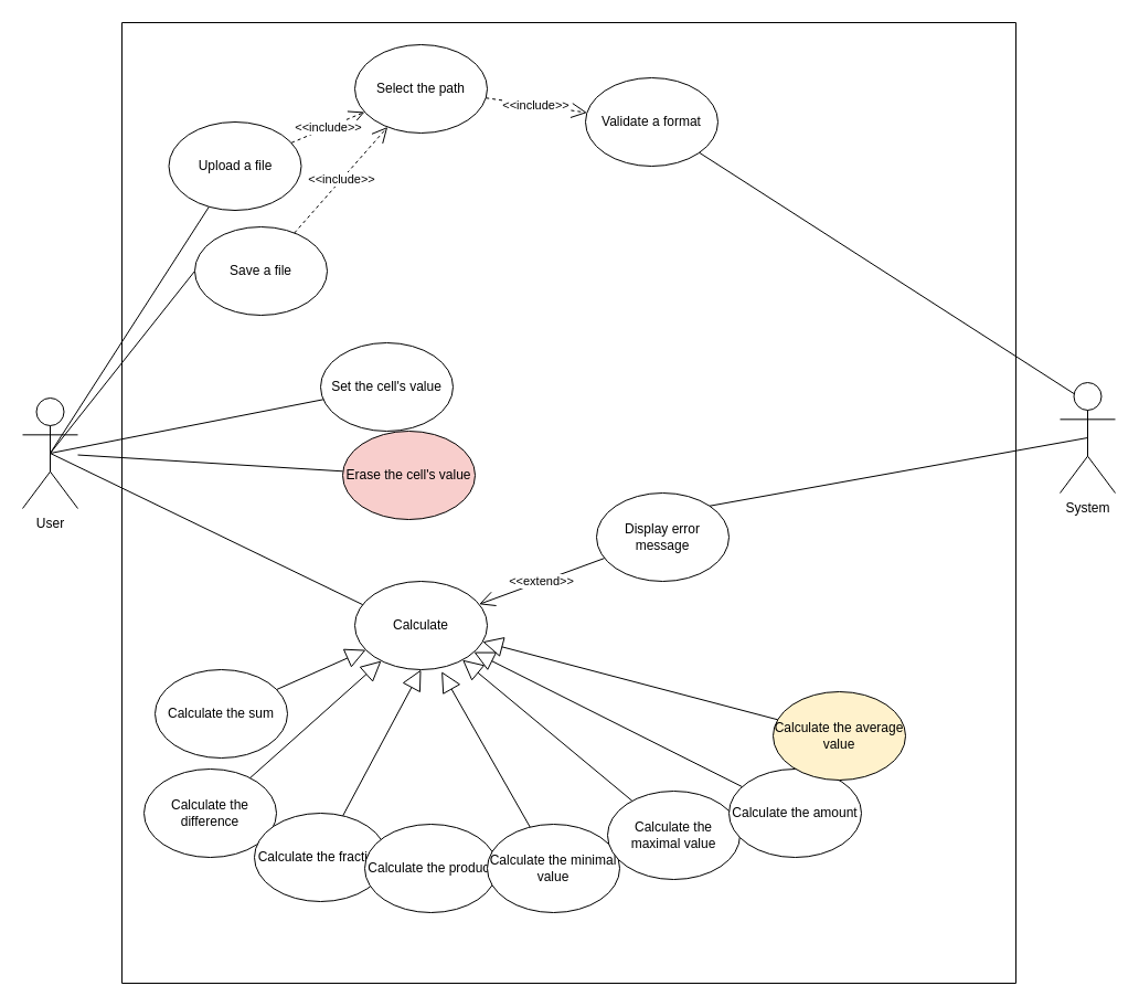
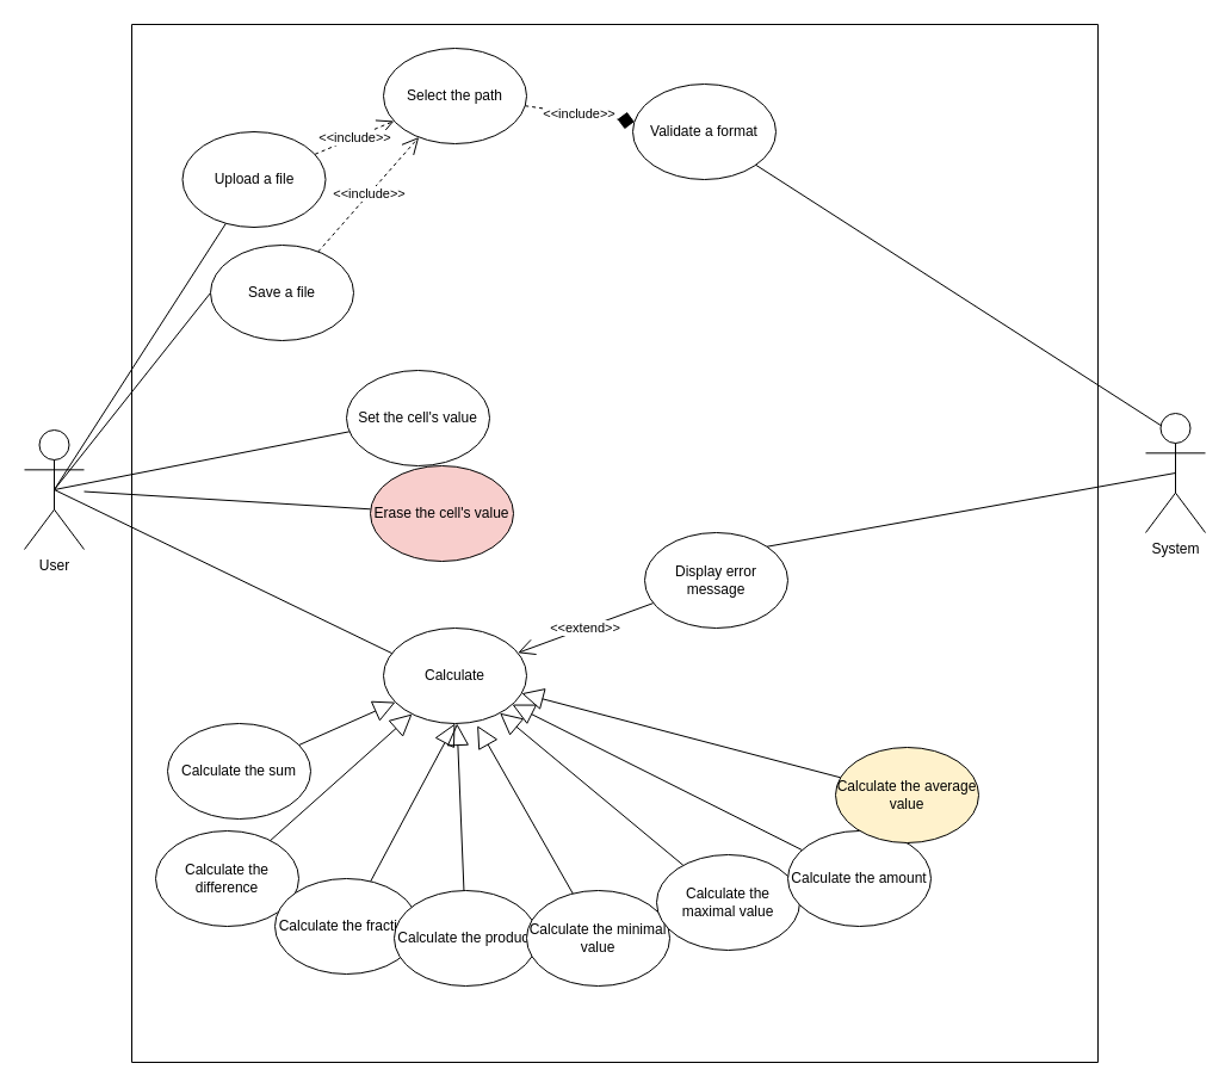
- <mxCell id="36" value="&amp;lt;&amp;lt;include&amp;gt;&amp;gt;" style="endArrow=open;endSize=12;dashed=1;html=1;rounded=0;" edge="1" parent="8" source="10" target="35"><mxGeometry width="160" relative="1" as="geometry"><mxPoint x="344" y="129" as="sourcePoint" /><mxPoint x="410" y="101" as="targetPoint" /></mxGeometry></mxCell>
+ <mxCell id="36" value="&amp;lt;&amp;lt;include&amp;gt;&amp;gt;" style="endArrow=diamond;endSize=12;dashed=1;html=1;rounded=0;" edge="1" parent="8" source="10" target="35"><mxGeometry width="160" relative="1" as="geometry"><mxPoint x="344" y="129" as="sourcePoint" /><mxPoint x="410" y="101" as="targetPoint" /></mxGeometry></mxCell>
+ <mxCell id="15" value="" style="endArrow=block;endSize=16;endFill=0;html=1;rounded=0;" edge="1" parent="8" source="22" target="14"><mxGeometry width="160" relative="1" as="geometry"><mxPoint x="240" y="770" as="sourcePoint" /><mxPoint x="241" y="705" as="targetPoint" /></mxGeometry></mxCell>
